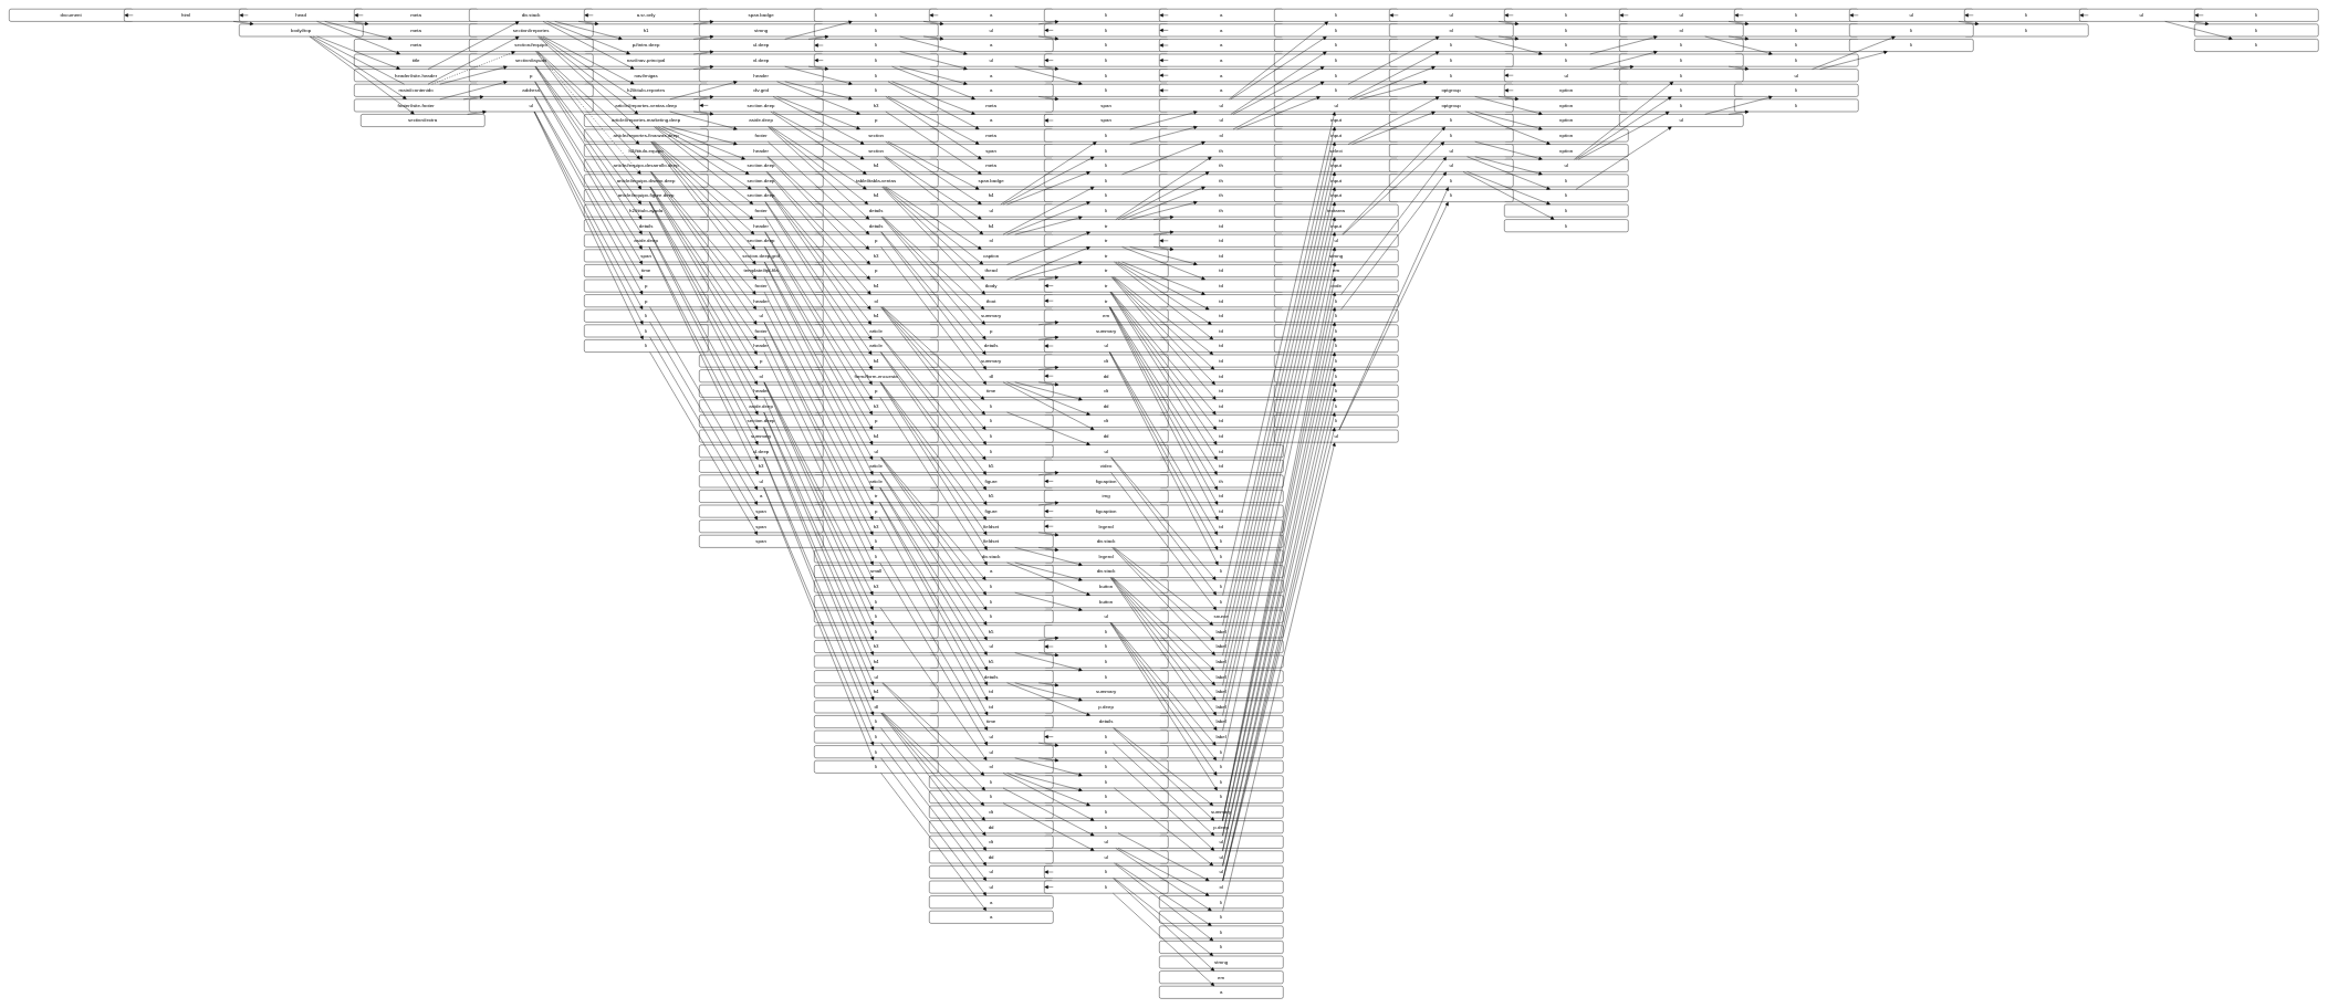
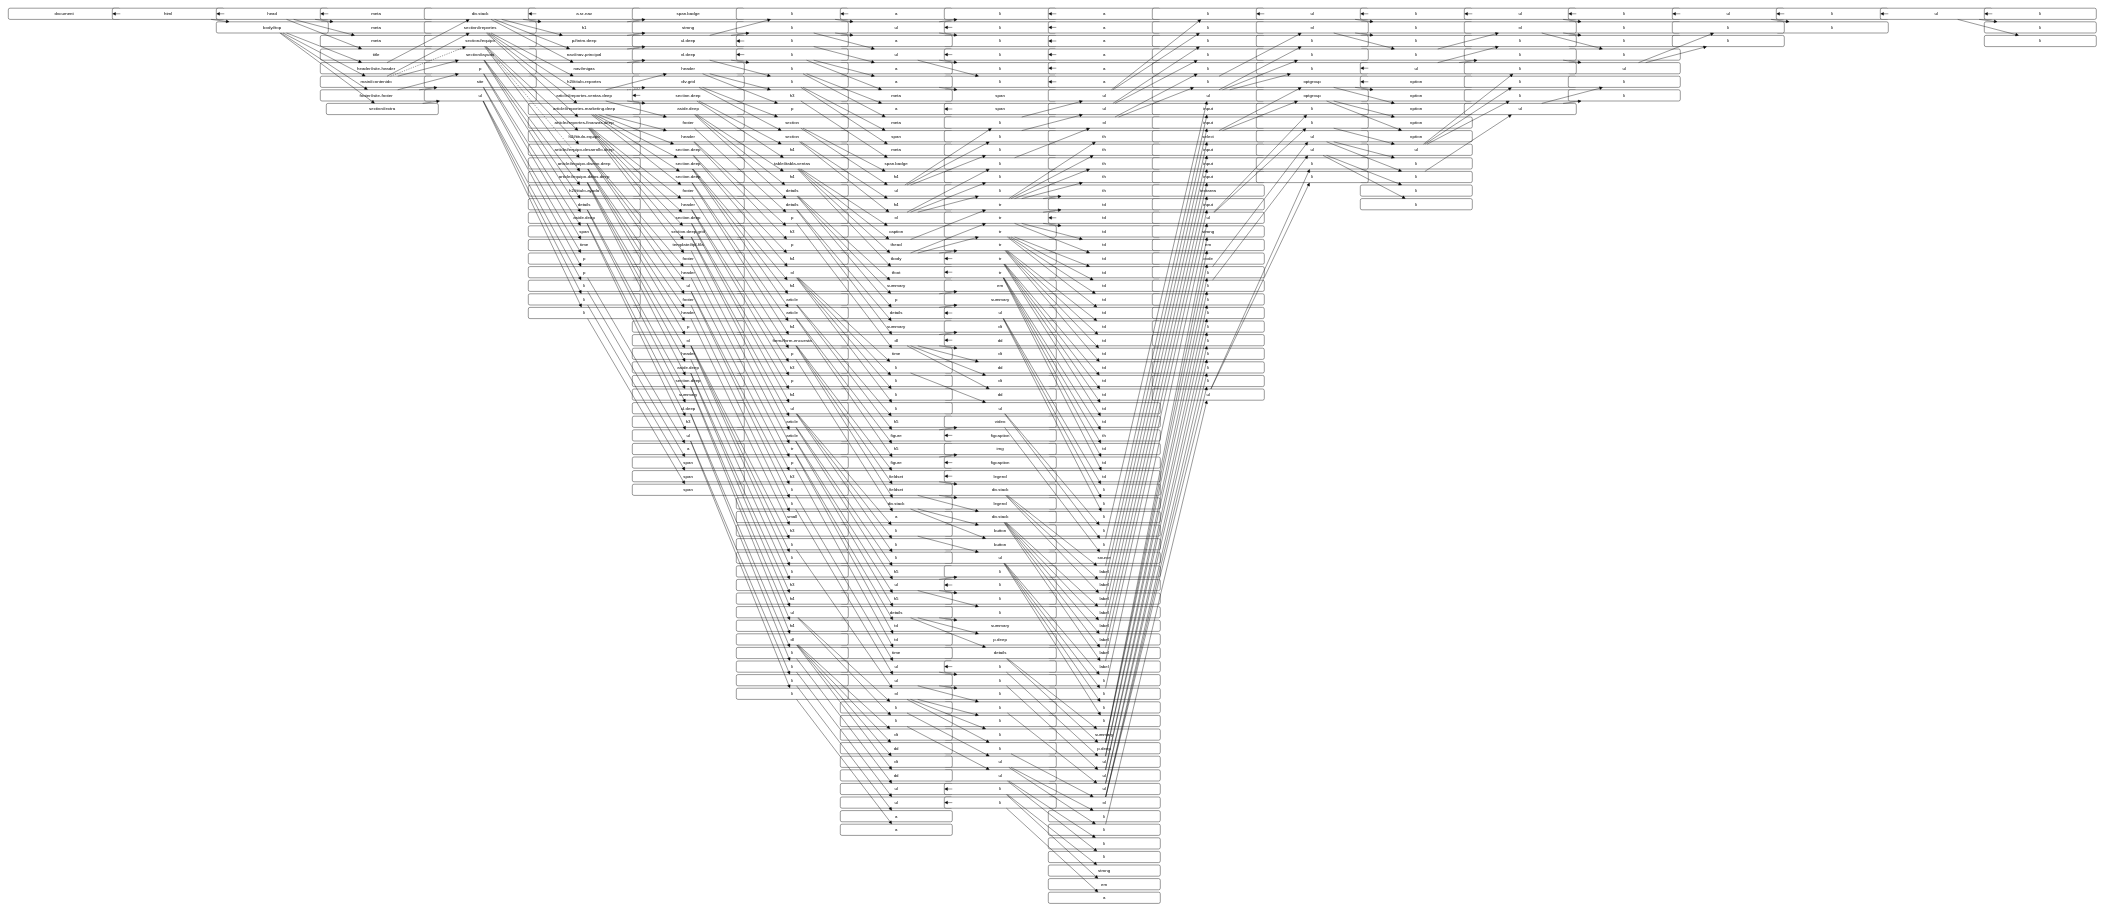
- <mxCell id="12" value="a.sr-only" style="rounded=1;whiteSpace=wrap;html=1;fontSize=11;" vertex="1" parent="1"><mxGeometry x="1320" y="20" width="280" height="28" as="geometry" /></mxCell>
+ <mxCell id="12" value="a.sr-nav" style="rounded=1;whiteSpace=wrap;html=1;fontSize=11;" vertex="1" parent="1"><mxGeometry x="1320" y="20" width="280" height="28" as="geometry" /></mxCell>
- <mxCell id="447" style="endArrow=none;rounded=0;jettySize=auto;" edge="1" parent="1" source="9" target="52"><mxGeometry relative="1" as="geometry" /></mxCell>
+ <mxCell id="447" style="endArrow=block;rounded=0;jettySize=auto;" edge="1" parent="1" source="9" target="52"><mxGeometry relative="1" as="geometry" /></mxCell>
- <mxCell id="386" value="address" style="rounded=1;whiteSpace=wrap;html=1;fontSize=11;" vertex="1" parent="1"><mxGeometry x="1060" y="190" width="280" height="28" as="geometry" /></mxCell>
+ <mxCell id="386" value="site" style="rounded=1;whiteSpace=wrap;html=1;fontSize=11;" vertex="1" parent="1"><mxGeometry x="1060" y="190" width="280" height="28" as="geometry" /></mxCell>
- <mxCell id="455" style="endArrow=block;rounded=0;jettySize=auto;" edge="1" parent="1" source="55" target="60"><mxGeometry relative="1" as="geometry" /></mxCell>
+ <mxCell id="455" style="endArrow=block;rounded=0;jettySize=auto;dashed=1;" edge="1" parent="1" source="55" target="60"><mxGeometry relative="1" as="geometry" /></mxCell>
- <mxCell id="337" value="article#equipo-figure.deep" style="rounded=1;whiteSpace=wrap;html=1;fontSize=11;" vertex="1" parent="1"><mxGeometry x="1320" y="428" width="280" height="28" as="geometry" /></mxCell>
+ <mxCell id="337" value="article#equipo-datos.deep" style="rounded=1;whiteSpace=wrap;html=1;fontSize=11;" vertex="1" parent="1"><mxGeometry x="1320" y="428" width="280" height="28" as="geometry" /></mxCell>
